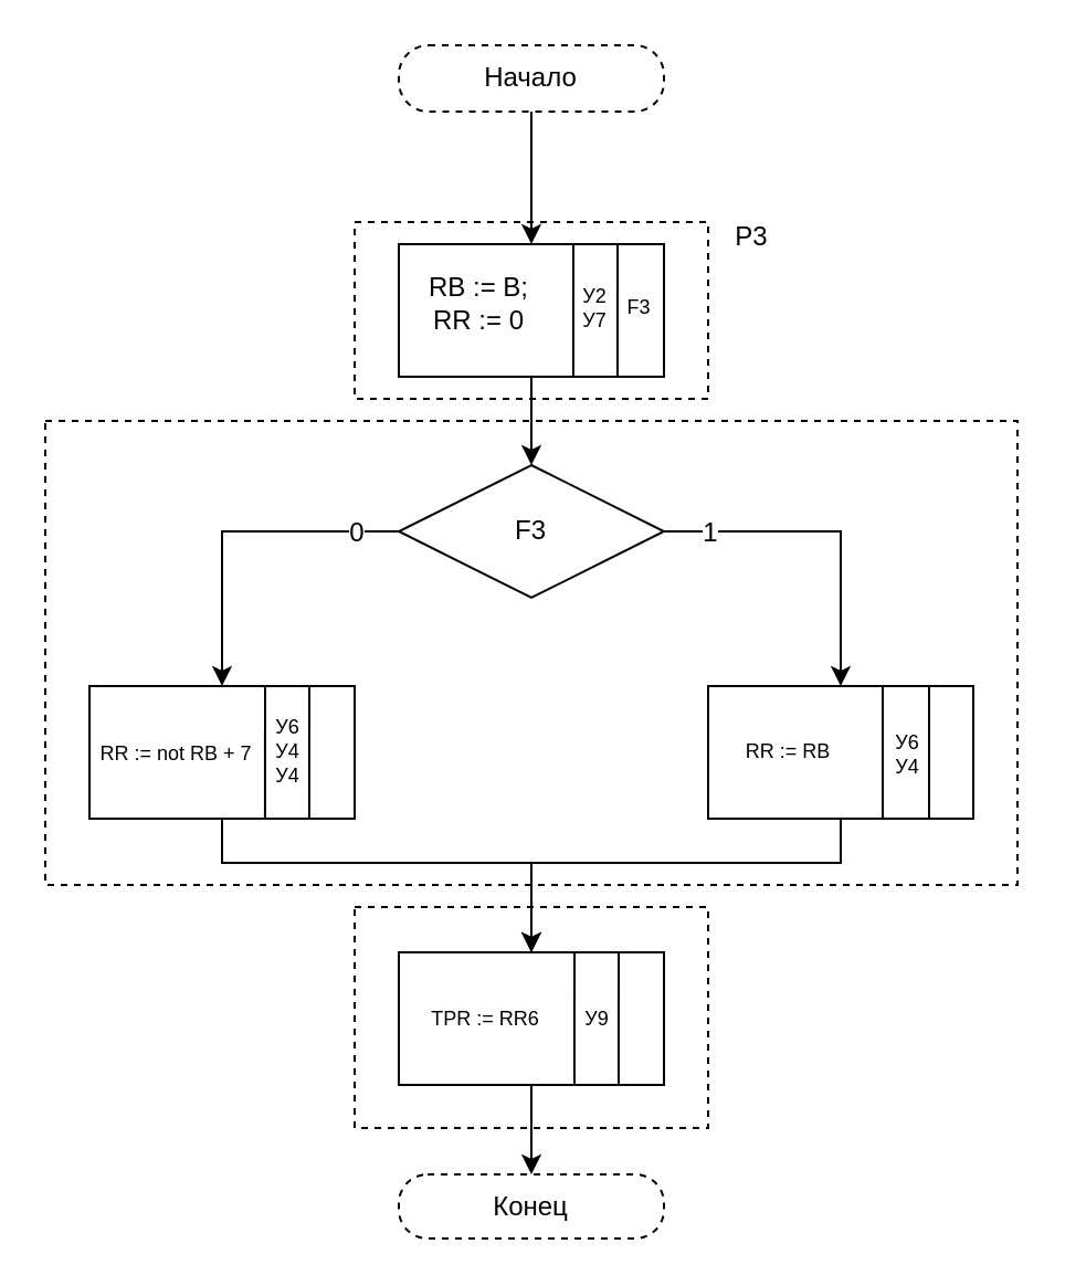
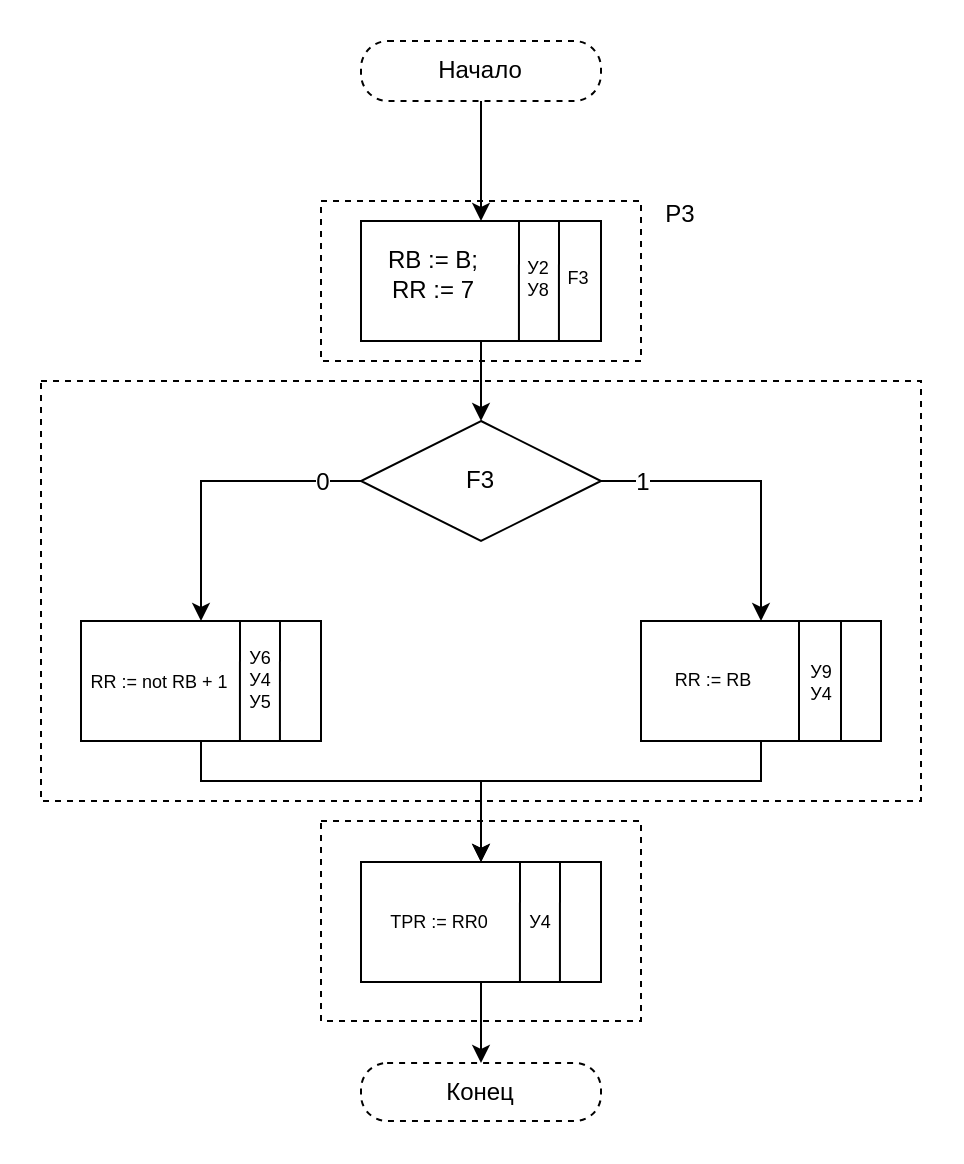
- <mxCell id="9" value="RB := B;&lt;br&gt;RR := 0" style="text;html=1;strokeColor=none;fillColor=none;align=center;verticalAlign=middle;whiteSpace=wrap;rounded=0;" parent="1" vertex="1"><mxGeometry x="180" y="113" width="73" height="48" as="geometry" /></mxCell>
+ <mxCell id="9" value="RB := B;&lt;br&gt;RR := 7" style="text;html=1;strokeColor=none;fillColor=none;align=center;verticalAlign=middle;whiteSpace=wrap;rounded=0;" parent="1" vertex="1"><mxGeometry x="180" y="113" width="73" height="48" as="geometry" /></mxCell>
- <mxCell id="10" value="У2&lt;br&gt;&lt;div&gt;У7&lt;/div&gt;" style="text;html=1;strokeColor=none;fillColor=none;align=center;verticalAlign=middle;whiteSpace=wrap;rounded=0;fontSize=9;" parent="1" vertex="1"><mxGeometry x="264" y="129" width="10" height="20" as="geometry" /></mxCell>
+ <mxCell id="10" value="У2&lt;br&gt;&lt;div&gt;У8&lt;/div&gt;" style="text;html=1;strokeColor=none;fillColor=none;align=center;verticalAlign=middle;whiteSpace=wrap;rounded=0;fontSize=9;" parent="1" vertex="1"><mxGeometry x="264" y="129" width="10" height="20" as="geometry" /></mxCell>
- <mxCell id="27" value="У6&lt;br&gt;У4&lt;br&gt;У4" style="text;html=1;strokeColor=none;fillColor=none;align=center;verticalAlign=middle;whiteSpace=wrap;rounded=0;fontSize=9;" parent="1" vertex="1"><mxGeometry x="125" y="330" width="10" height="20" as="geometry" /></mxCell>
+ <mxCell id="27" value="У6&lt;br&gt;У4&lt;br&gt;У5" style="text;html=1;strokeColor=none;fillColor=none;align=center;verticalAlign=middle;whiteSpace=wrap;rounded=0;fontSize=9;" parent="1" vertex="1"><mxGeometry x="125" y="330" width="10" height="20" as="geometry" /></mxCell>
- <mxCell id="26" value="RR := not RB + 7" style="text;html=1;strokeColor=none;fillColor=none;align=center;verticalAlign=middle;whiteSpace=wrap;rounded=0;fontSize=9;" parent="1" vertex="1"><mxGeometry x="43" y="318" width="73" height="45" as="geometry" /></mxCell>
+ <mxCell id="26" value="RR := not RB + 1" style="text;html=1;strokeColor=none;fillColor=none;align=center;verticalAlign=middle;whiteSpace=wrap;rounded=0;fontSize=9;" parent="1" vertex="1"><mxGeometry x="43" y="318" width="73" height="45" as="geometry" /></mxCell>
- <mxCell id="21" value="У6&lt;br&gt;У4" style="text;html=1;strokeColor=none;fillColor=none;align=center;verticalAlign=middle;whiteSpace=wrap;rounded=0;fontSize=9;" parent="1" vertex="1"><mxGeometry x="403" y="330.5" width="15" height="20" as="geometry" /></mxCell>
+ <mxCell id="21" value="У9&lt;br&gt;У4" style="text;html=1;strokeColor=none;fillColor=none;align=center;verticalAlign=middle;whiteSpace=wrap;rounded=0;fontSize=9;" parent="1" vertex="1"><mxGeometry x="403" y="330.5" width="15" height="20" as="geometry" /></mxCell>
- <mxCell id="32" value="TPR := RR6" style="text;html=1;strokeColor=none;fillColor=none;align=center;verticalAlign=middle;whiteSpace=wrap;rounded=0;fontSize=9;" parent="1" vertex="1"><mxGeometry x="183" y="438.5" width="73" height="45" as="geometry" /></mxCell>
+ <mxCell id="32" value="TPR := RR0" style="text;html=1;strokeColor=none;fillColor=none;align=center;verticalAlign=middle;whiteSpace=wrap;rounded=0;fontSize=9;" parent="1" vertex="1"><mxGeometry x="183" y="438.5" width="73" height="45" as="geometry" /></mxCell>
- <mxCell id="33" value="У9" style="text;html=1;strokeColor=none;fillColor=none;align=center;verticalAlign=middle;whiteSpace=wrap;rounded=0;fontSize=9;" parent="1" vertex="1"><mxGeometry x="265" y="450.5" width="10" height="20" as="geometry" /></mxCell>
+ <mxCell id="33" value="У4" style="text;html=1;strokeColor=none;fillColor=none;align=center;verticalAlign=middle;whiteSpace=wrap;rounded=0;fontSize=9;" parent="1" vertex="1"><mxGeometry x="265" y="450.5" width="10" height="20" as="geometry" /></mxCell>
